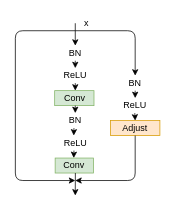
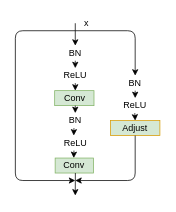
- <mxCell id="21" value="Adjust" style="rounded=0;whiteSpace=wrap;html=1;fillColor=#ffe6cc;strokeColor=#d79b00;" vertex="1" parent="1"><mxGeometry x="147" y="160" width="66" height="20" as="geometry" /></mxCell>
+ <mxCell id="21" value="Adjust" style="rounded=0;whiteSpace=wrap;html=1;fillColor=#d5e8d4;strokeColor=#d79b00;" vertex="1" parent="1"><mxGeometry x="147" y="160" width="66" height="20" as="geometry" /></mxCell>
